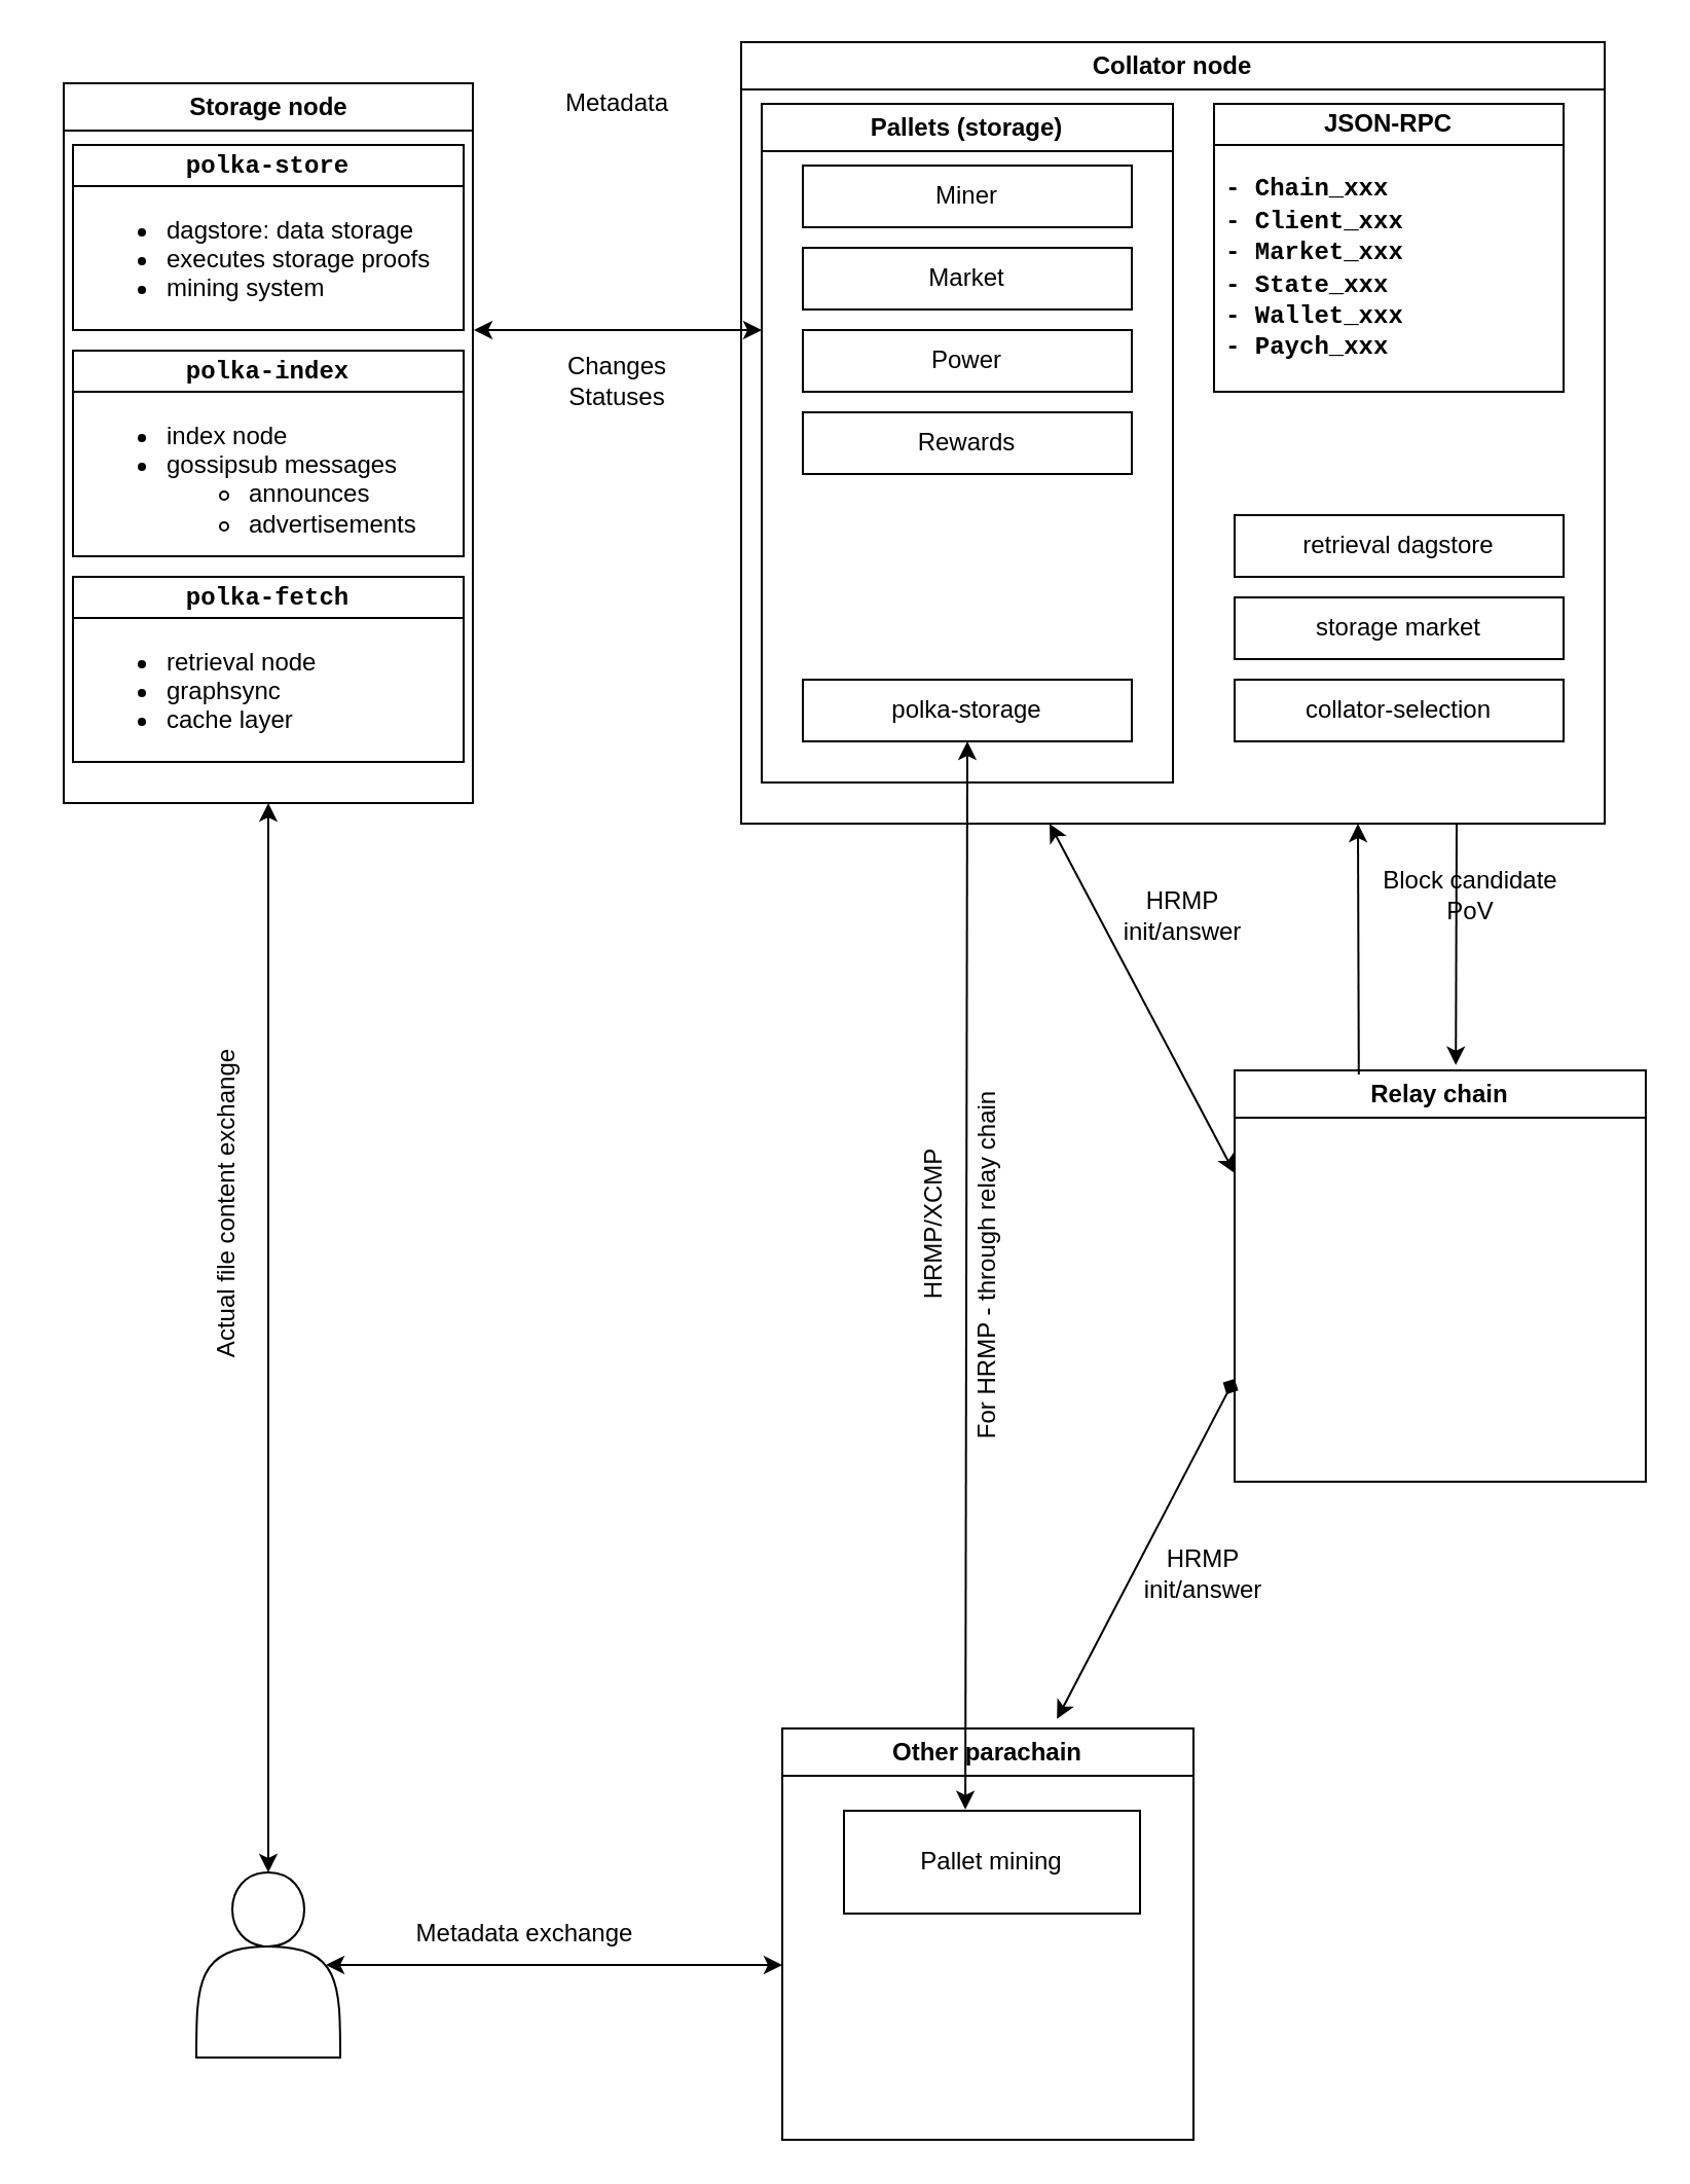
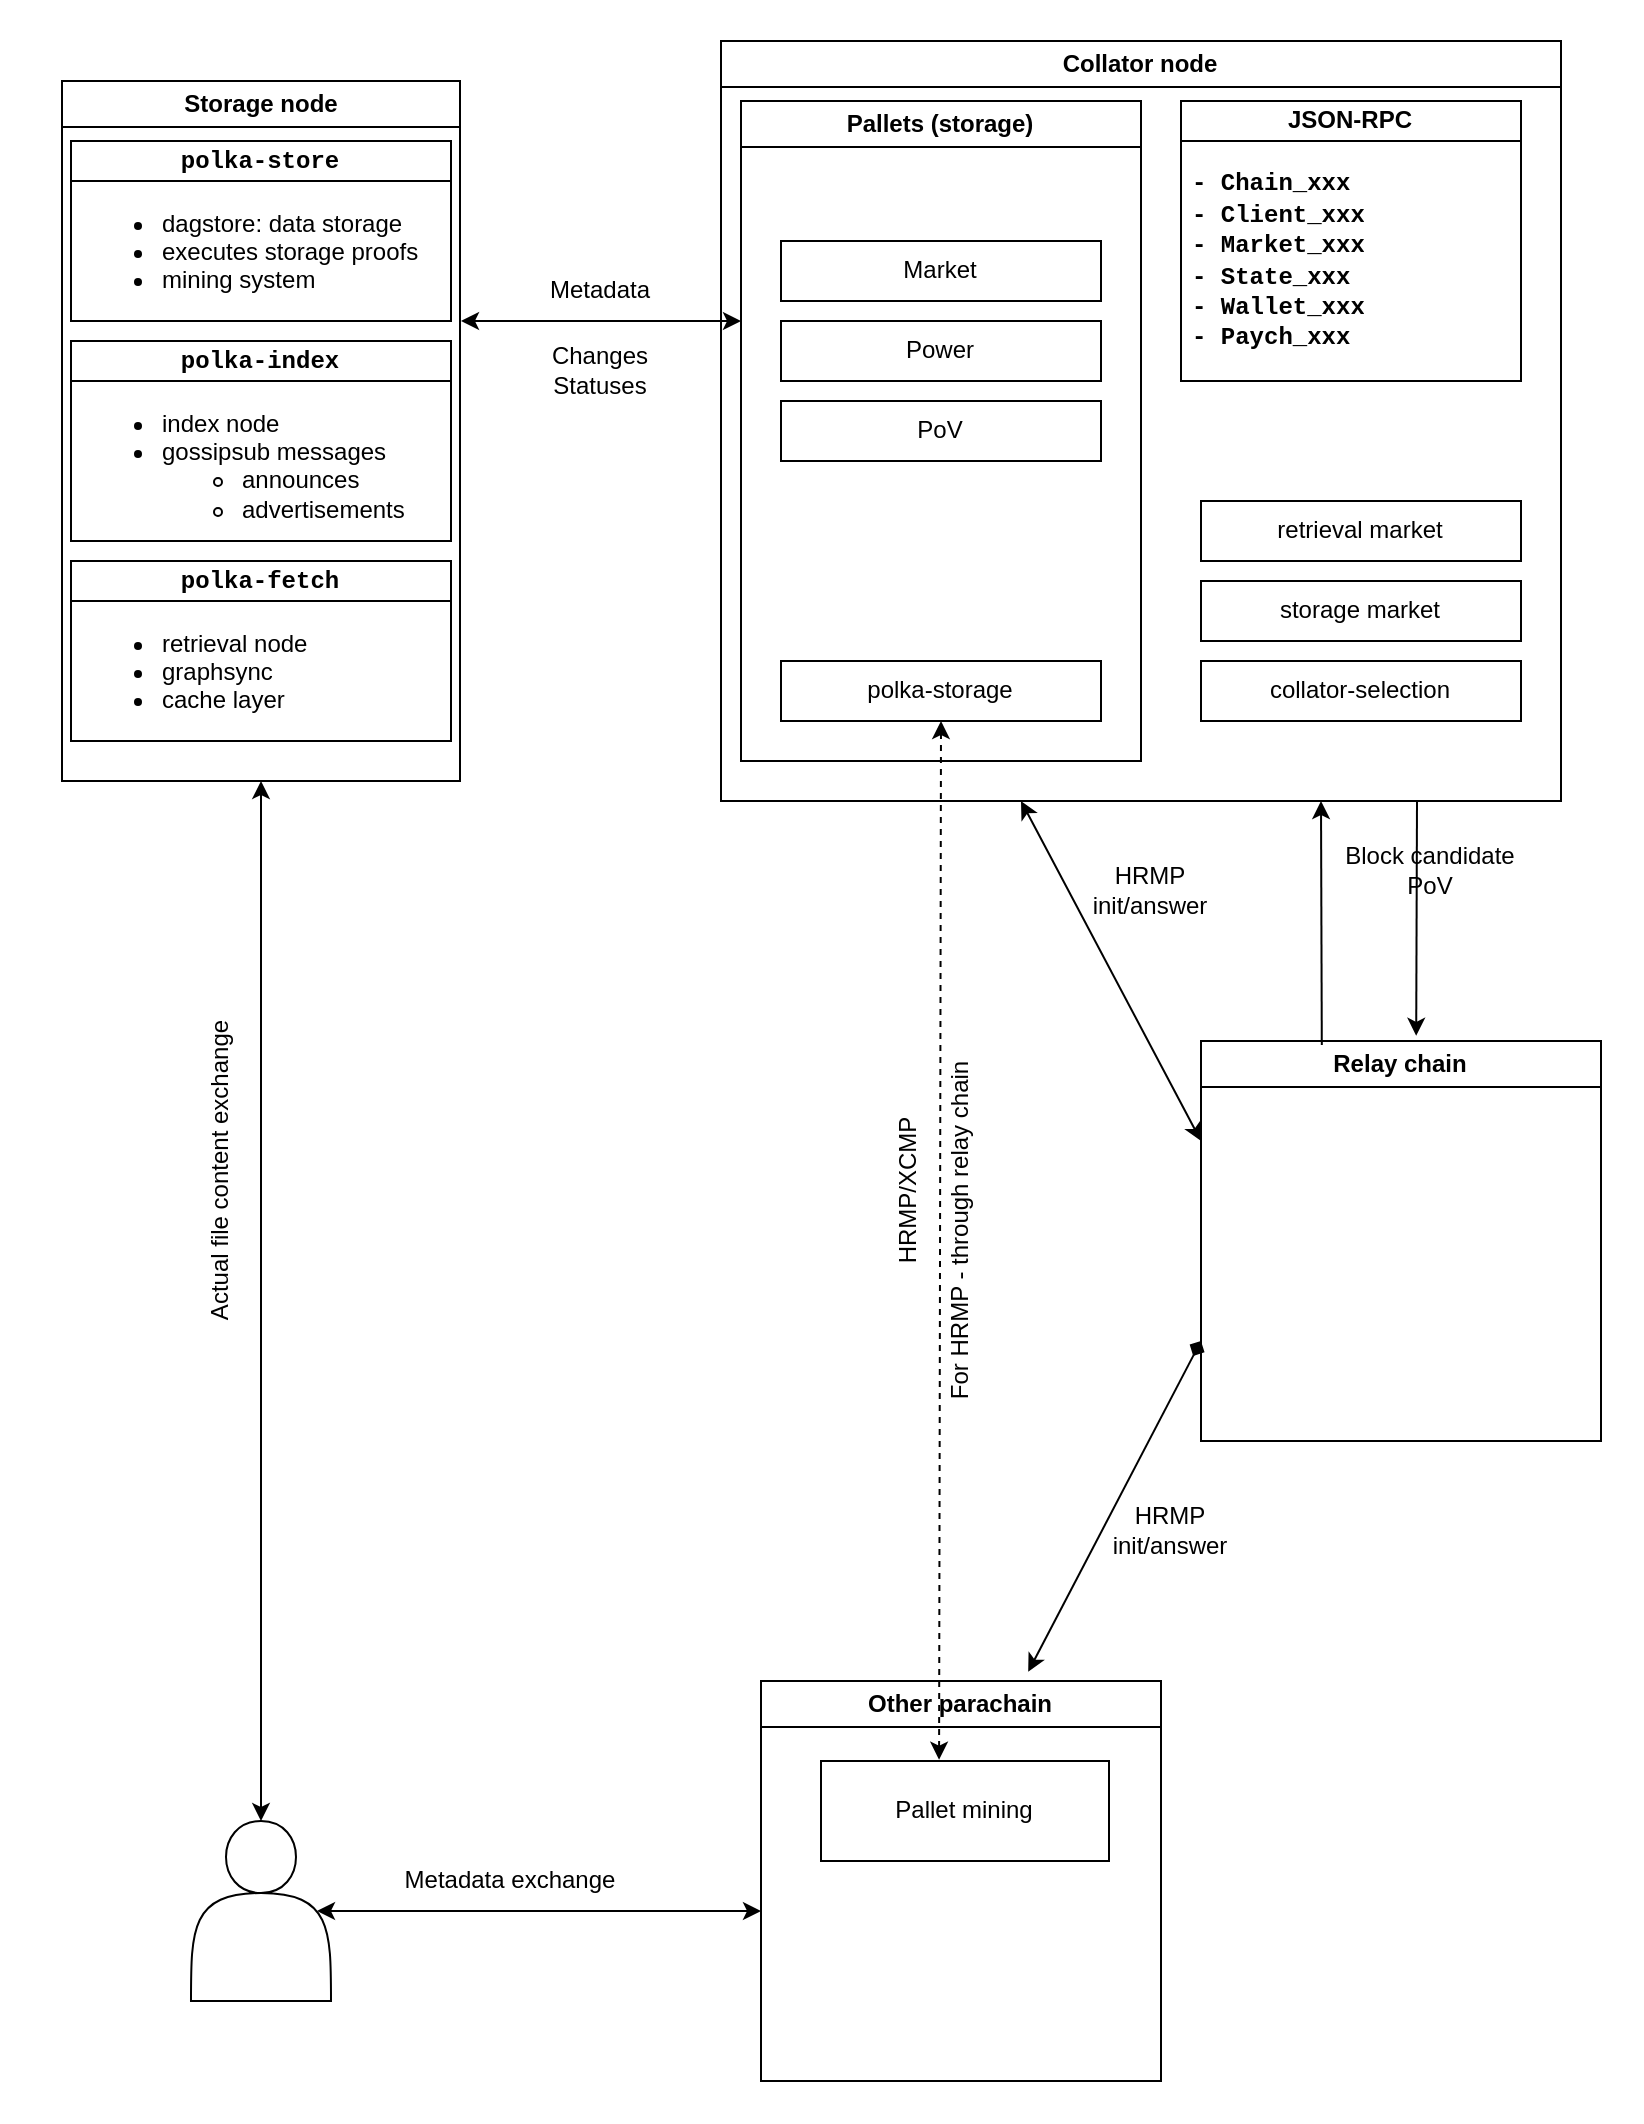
- <mxCell id="39" value="Metadata" style="text;strokeColor=none;align=center;fillColor=none;html=1;verticalAlign=middle;whiteSpace=wrap;rounded=0;" parent="1" vertex="1"><mxGeometry x="270" y="35" width="60" height="30" as="geometry" /></mxCell>
+ <mxCell id="39" value="Metadata" style="text;strokeColor=none;align=center;fillColor=none;html=1;verticalAlign=middle;whiteSpace=wrap;rounded=0;" parent="1" vertex="1"><mxGeometry x="270" y="130" width="60" height="30" as="geometry" /></mxCell>
- <mxCell id="8" value="Miner" style="rounded=0;whiteSpace=wrap;html=1;" parent="6" vertex="1"><mxGeometry x="20" y="30" width="160" height="30" as="geometry" /></mxCell>
- <mxCell id="11" value="Rewards" style="rounded=0;whiteSpace=wrap;html=1;" parent="6" vertex="1"><mxGeometry x="20" y="150" width="160" height="30" as="geometry" /></mxCell>
+ <mxCell id="11" value="PoV" style="rounded=0;whiteSpace=wrap;html=1;" parent="6" vertex="1"><mxGeometry x="20" y="150" width="160" height="30" as="geometry" /></mxCell>
- <mxCell id="15" value="retrieval dagstore" style="rounded=0;whiteSpace=wrap;html=1;" parent="5" vertex="1"><mxGeometry x="240" y="230" width="160" height="30" as="geometry" /></mxCell>
+ <mxCell id="15" value="retrieval market" style="rounded=0;whiteSpace=wrap;html=1;" parent="5" vertex="1"><mxGeometry x="240" y="230" width="160" height="30" as="geometry" /></mxCell>
- <mxCell id="20" value="" style="endArrow=classic;startArrow=classic;html=1;rounded=0;entryX=0.5;entryY=1;entryDx=0;entryDy=0;exitX=0.41;exitY=-0.013;exitDx=0;exitDy=0;exitPerimeter=0;" parent="1" source="3" target="7" edge="1"><mxGeometry width="50" height="50" relative="1" as="geometry"><mxPoint x="400" y="600" as="sourcePoint" /><mxPoint x="450" y="550" as="targetPoint" /></mxGeometry></mxCell>
+ <mxCell id="20" value="" style="endArrow=classic;startArrow=classic;html=1;rounded=0;entryX=0.5;entryY=1;entryDx=0;entryDy=0;exitX=0.41;exitY=-0.013;exitDx=0;exitDy=0;exitPerimeter=0;dashed=1;" parent="1" source="3" target="7" edge="1"><mxGeometry width="50" height="50" relative="1" as="geometry"><mxPoint x="400" y="600" as="sourcePoint" /><mxPoint x="450" y="550" as="targetPoint" /></mxGeometry></mxCell>
